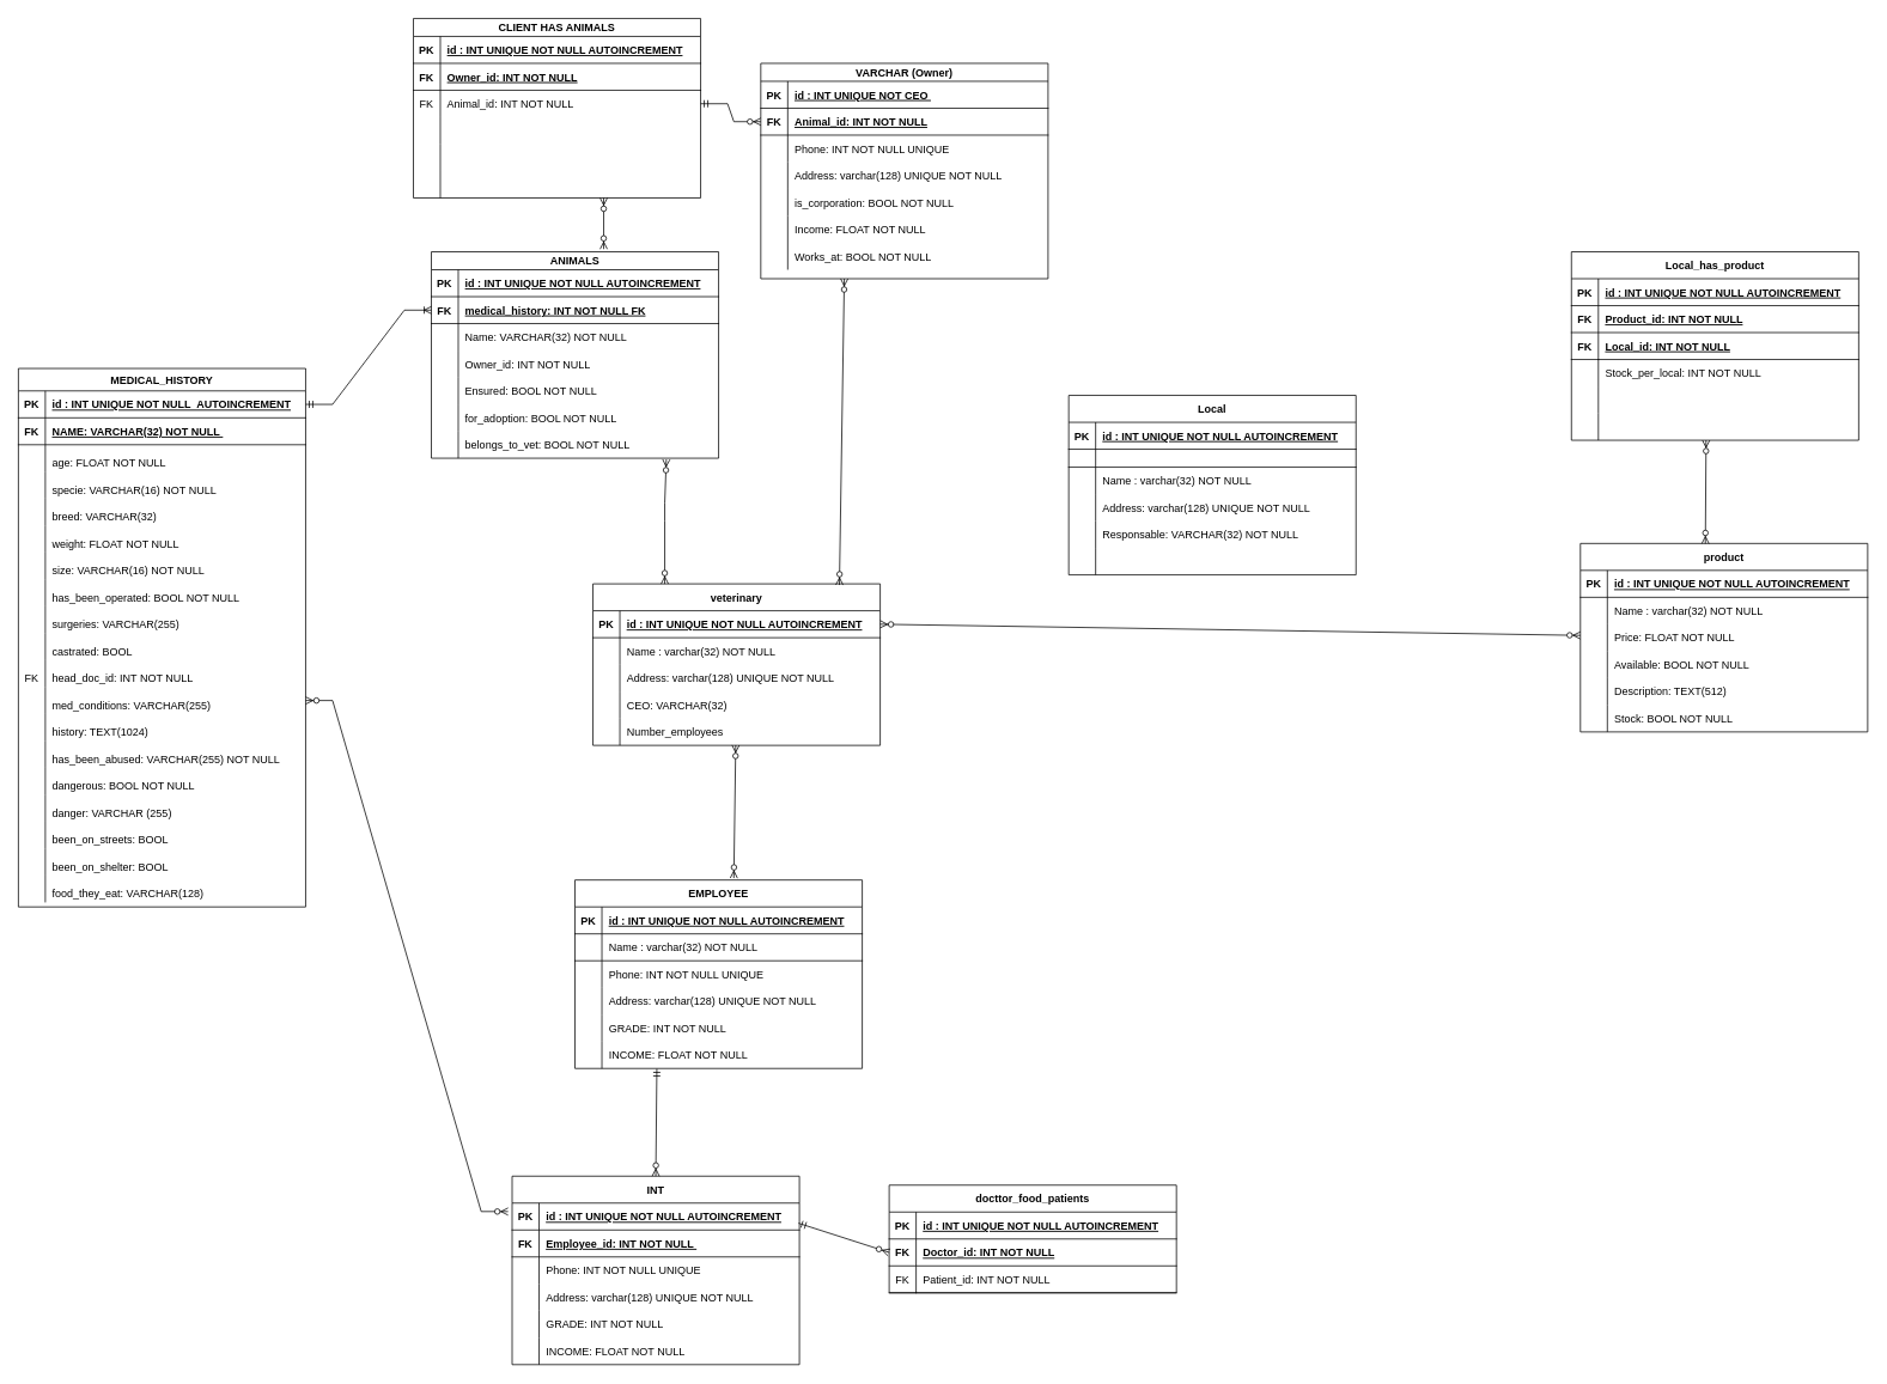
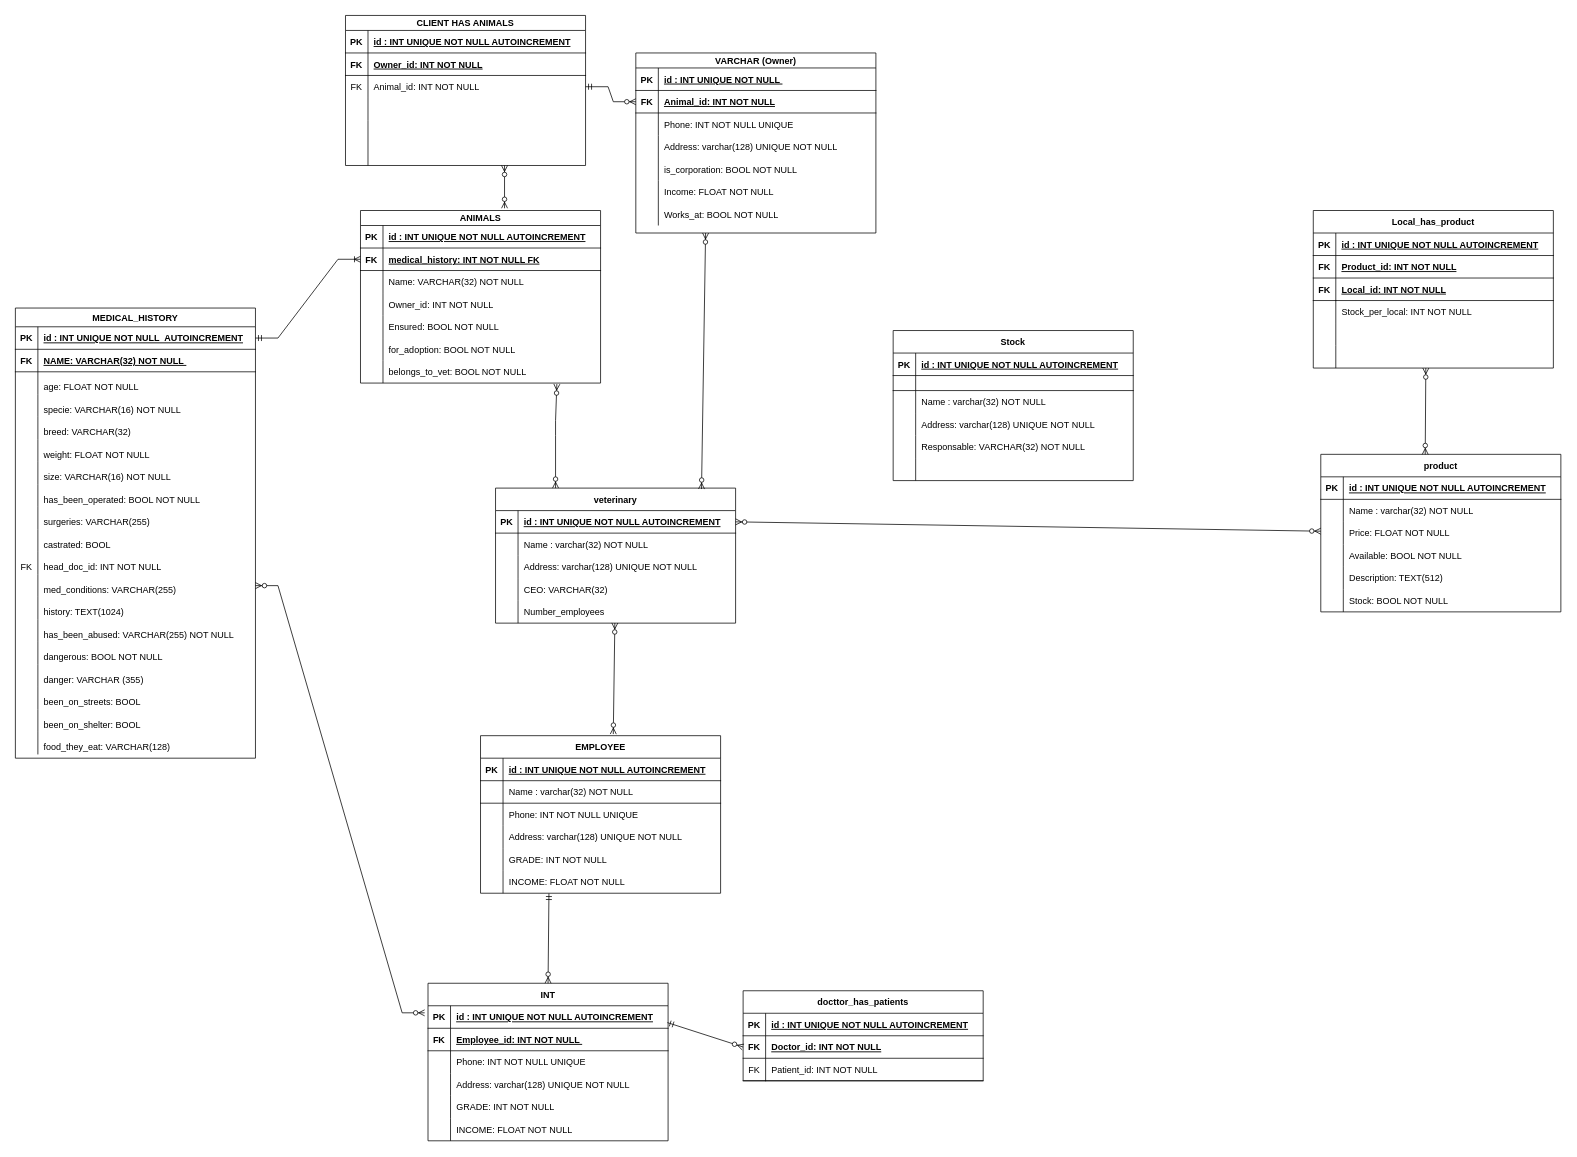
- <mxCell id="61" value="id : INT UNIQUE NOT CEO " style="shape=partialRectangle;connectable=0;fillColor=none;top=0;left=0;bottom=0;right=0;align=left;spacingLeft=6;fontStyle=5;overflow=hidden;" parent="59" vertex="1"><mxGeometry x="30" width="290" height="30" as="geometry"><mxRectangle width="290" height="30" as="alternateBounds" /></mxGeometry></mxCell>
+ <mxCell id="61" value="id : INT UNIQUE NOT NULL " style="shape=partialRectangle;connectable=0;fillColor=none;top=0;left=0;bottom=0;right=0;align=left;spacingLeft=6;fontStyle=5;overflow=hidden;" parent="59" vertex="1"><mxGeometry x="30" width="290" height="30" as="geometry"><mxRectangle width="290" height="30" as="alternateBounds" /></mxGeometry></mxCell>
- <mxCell id="18" value="Local" style="shape=table;startSize=30;container=1;collapsible=1;childLayout=tableLayout;fixedRows=1;rowLines=0;fontStyle=1;align=center;resizeLast=1;" parent="1" vertex="1"><mxGeometry x="1190" y="440" width="320" height="200" as="geometry" /></mxCell>
+ <mxCell id="18" value="Stock" style="shape=table;startSize=30;container=1;collapsible=1;childLayout=tableLayout;fixedRows=1;rowLines=0;fontStyle=1;align=center;resizeLast=1;" parent="1" vertex="1"><mxGeometry x="1190" y="440" width="320" height="200" as="geometry" /></mxCell>
- <mxCell id="219" value="danger: VARCHAR (255)" style="shape=partialRectangle;connectable=0;fillColor=none;top=0;left=0;bottom=0;right=0;align=left;spacingLeft=6;overflow=hidden;" vertex="1" parent="1"><mxGeometry x="50" y="890" width="290" height="30" as="geometry"><mxRectangle width="290" height="30" as="alternateBounds" /></mxGeometry></mxCell>
+ <mxCell id="219" value="danger: VARCHAR (355)" style="shape=partialRectangle;connectable=0;fillColor=none;top=0;left=0;bottom=0;right=0;align=left;spacingLeft=6;overflow=hidden;" vertex="1" parent="1"><mxGeometry x="50" y="890" width="290" height="30" as="geometry"><mxRectangle width="290" height="30" as="alternateBounds" /></mxGeometry></mxCell>
- <mxCell id="265" value="docttor_food_patients" style="shape=table;startSize=30;container=1;collapsible=1;childLayout=tableLayout;fixedRows=1;rowLines=0;fontStyle=1;align=center;resizeLast=1;" vertex="1" parent="1"><mxGeometry x="990" y="1320" width="320" height="120" as="geometry" /></mxCell>
+ <mxCell id="265" value="docttor_has_patients" style="shape=table;startSize=30;container=1;collapsible=1;childLayout=tableLayout;fixedRows=1;rowLines=0;fontStyle=1;align=center;resizeLast=1;" vertex="1" parent="1"><mxGeometry x="990" y="1320" width="320" height="120" as="geometry" /></mxCell>
